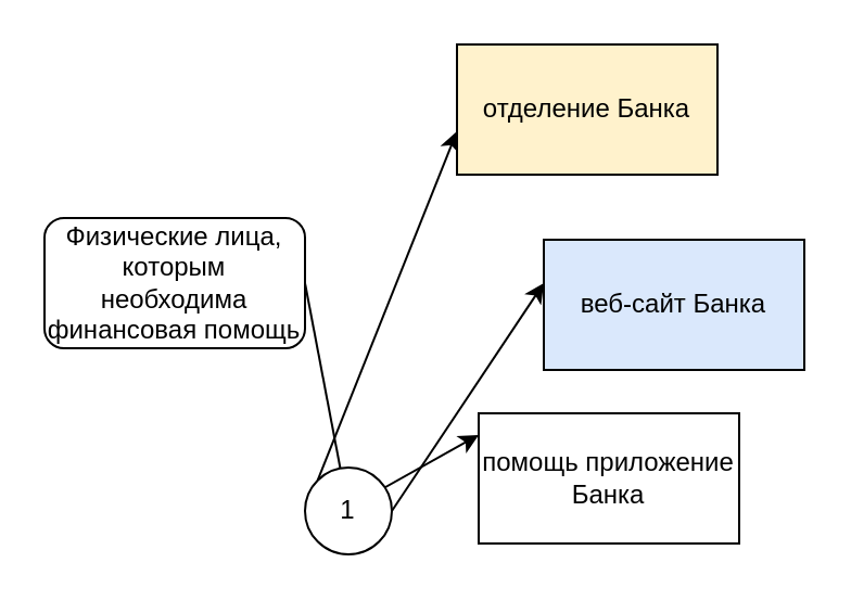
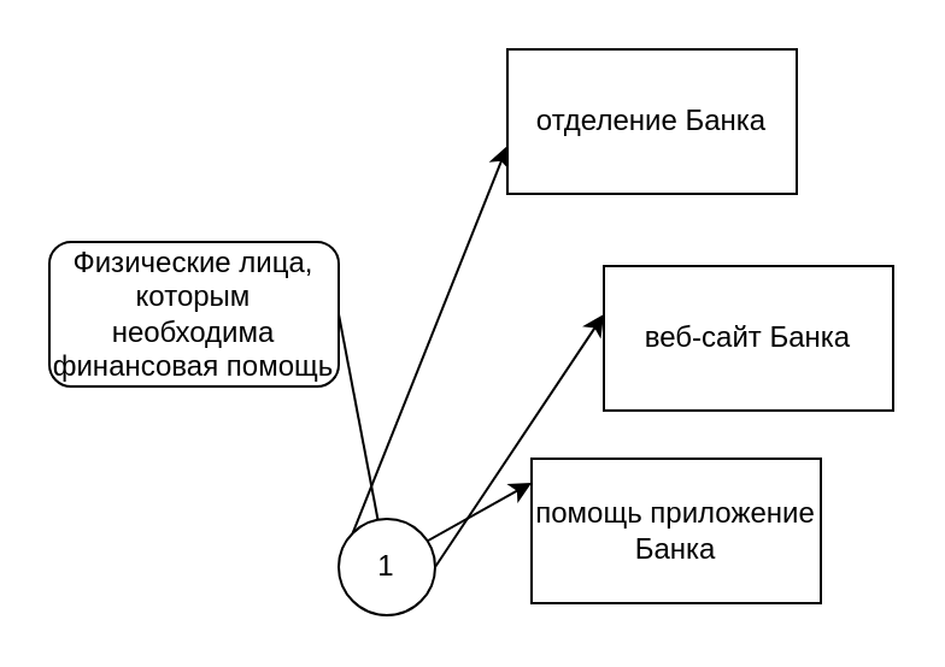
- <mxCell id="6" value="&lt;font style=&quot;vertical-align: inherit;&quot;&gt;&lt;font style=&quot;vertical-align: inherit;&quot;&gt;отделение Банка&lt;/font&gt;&lt;/font&gt;" style="rounded=0;whiteSpace=wrap;html=1;fillColor=#fff2cc;" vertex="1" parent="1"><mxGeometry x="210" y="20" width="120" height="60" as="geometry" /></mxCell>
+ <mxCell id="6" value="&lt;font style=&quot;vertical-align: inherit;&quot;&gt;&lt;font style=&quot;vertical-align: inherit;&quot;&gt;отделение Банка&lt;/font&gt;&lt;/font&gt;" style="rounded=0;whiteSpace=wrap;html=1;" vertex="1" parent="1"><mxGeometry x="210" y="20" width="120" height="60" as="geometry" /></mxCell>
- <mxCell id="7" value="&lt;font style=&quot;vertical-align: inherit;&quot;&gt;&lt;font style=&quot;vertical-align: inherit;&quot;&gt;веб-сайт Банка&lt;/font&gt;&lt;/font&gt;" style="rounded=0;whiteSpace=wrap;html=1;fillColor=#dae8fc;" vertex="1" parent="1"><mxGeometry x="250" y="110" width="120" height="60" as="geometry" /></mxCell>
+ <mxCell id="7" value="&lt;font style=&quot;vertical-align: inherit;&quot;&gt;&lt;font style=&quot;vertical-align: inherit;&quot;&gt;веб-сайт Банка&lt;/font&gt;&lt;/font&gt;" style="rounded=0;whiteSpace=wrap;html=1;" vertex="1" parent="1"><mxGeometry x="250" y="110" width="120" height="60" as="geometry" /></mxCell>
